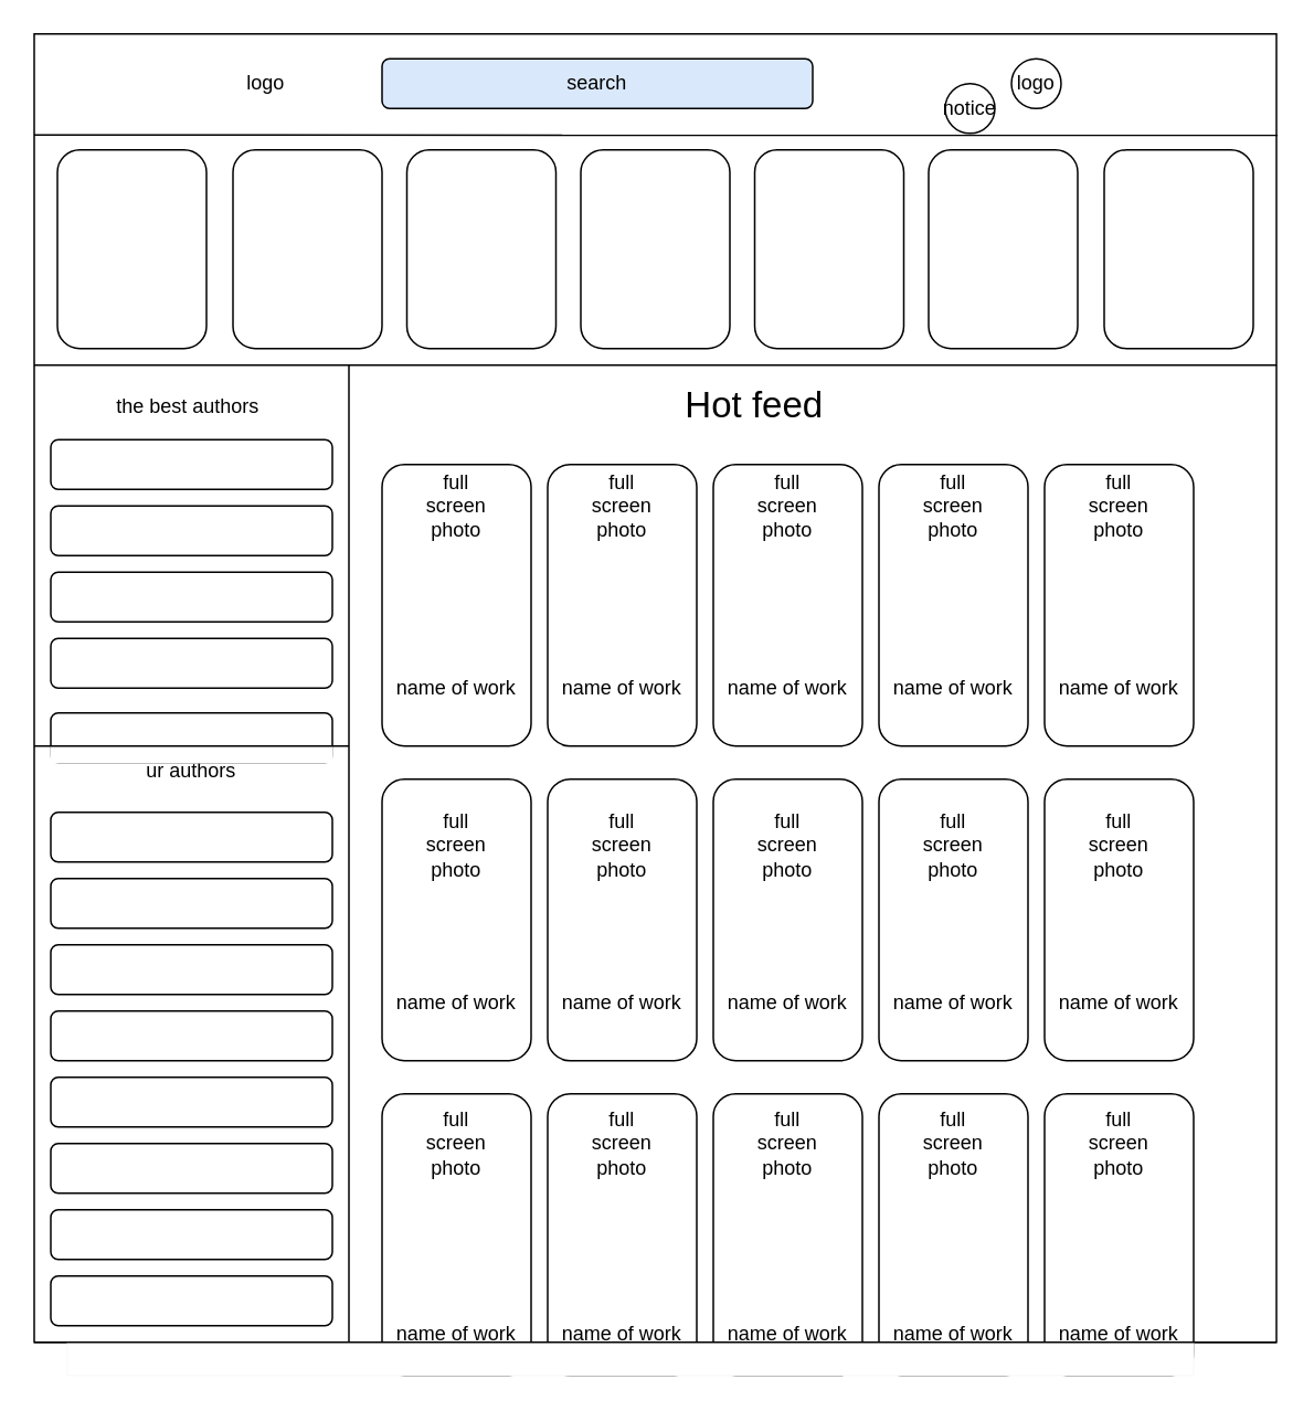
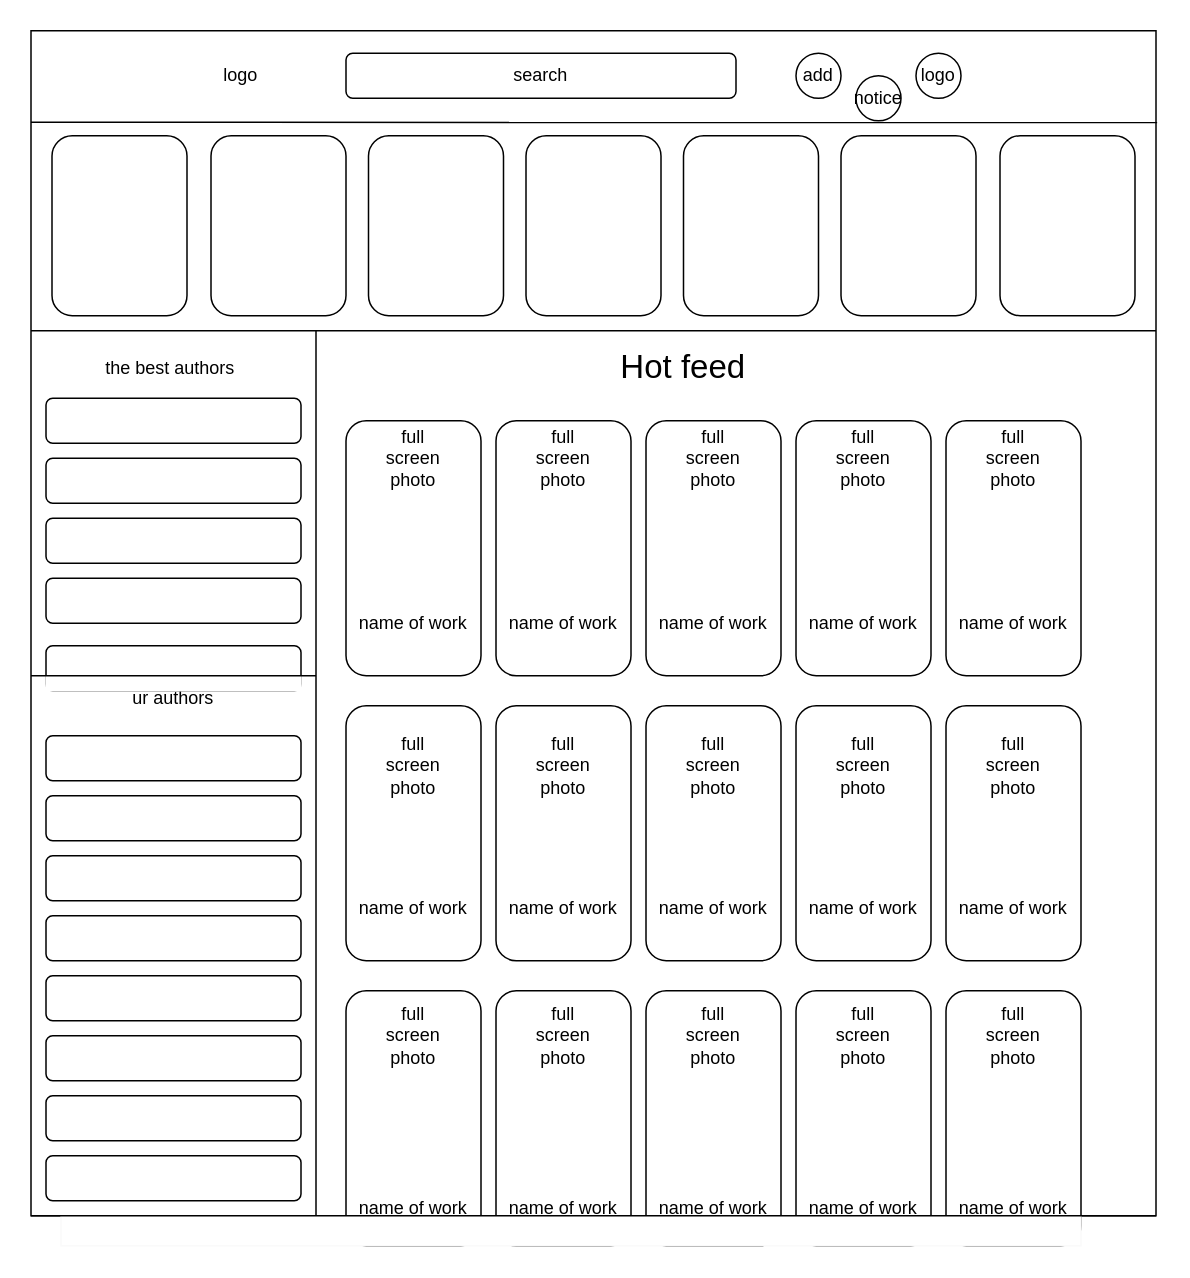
- <mxCell id="5" value="search" style="rounded=1;whiteSpace=wrap;html=1;fillColor=#dae8fc;" parent="1" vertex="1"><mxGeometry x="230" y="35" width="260" height="30" as="geometry" /></mxCell>
+ <mxCell id="5" value="search" style="rounded=1;whiteSpace=wrap;html=1;" parent="1" vertex="1"><mxGeometry x="230" y="35" width="260" height="30" as="geometry" /></mxCell>
+ <mxCell id="8" value="add" style="ellipse;whiteSpace=wrap;html=1;rounded=0;" parent="1" vertex="1"><mxGeometry x="530" y="35" width="30" height="30" as="geometry" /></mxCell>
